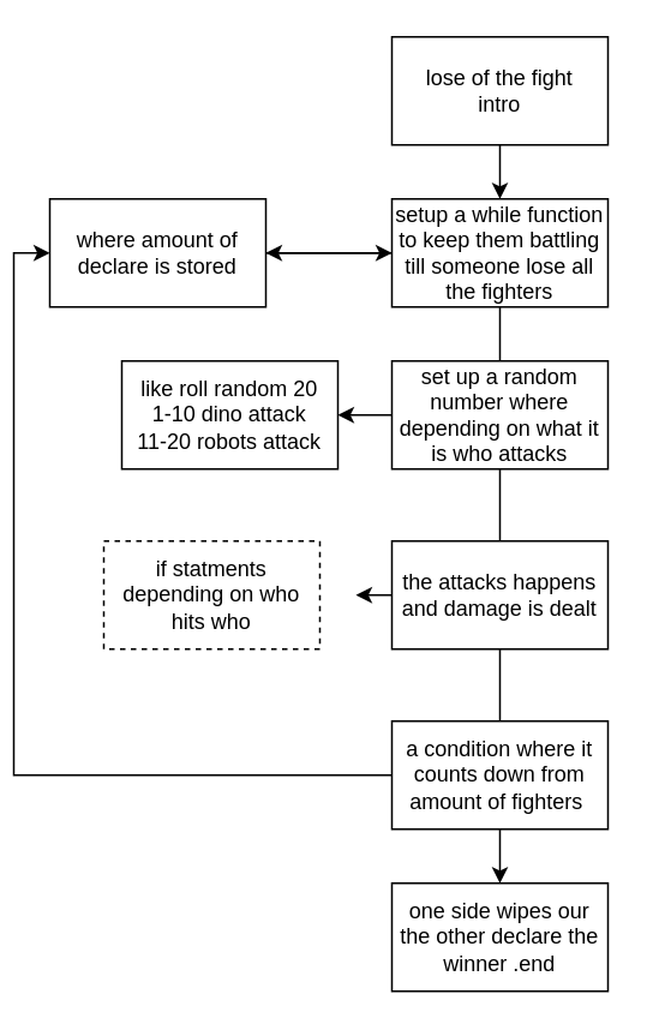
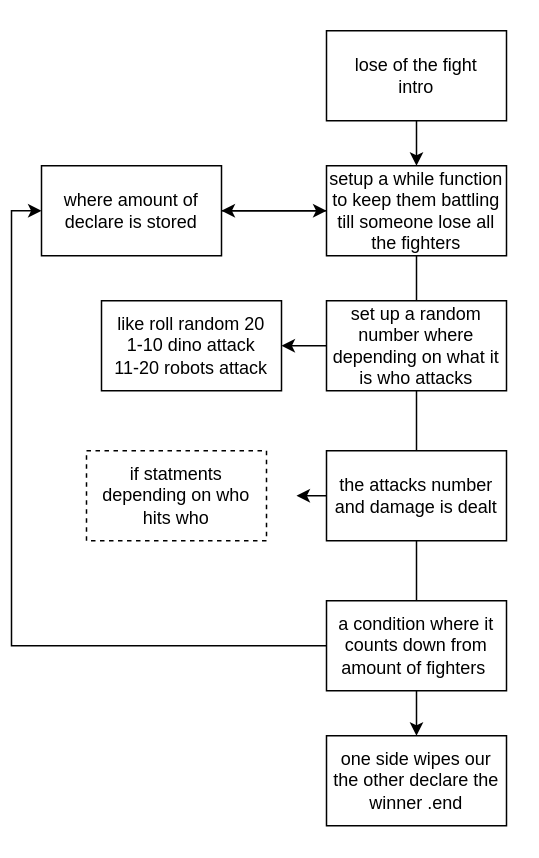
- <mxCell id="11" value="the attacks happens and damage is dealt" style="rounded=0;whiteSpace=wrap;html=1;" parent="1" vertex="1"><mxGeometry x="210" y="300" width="120" height="60" as="geometry" /></mxCell>
+ <mxCell id="11" value="the attacks number and damage is dealt" style="rounded=0;whiteSpace=wrap;html=1;" parent="1" vertex="1"><mxGeometry x="210" y="300" width="120" height="60" as="geometry" /></mxCell>
